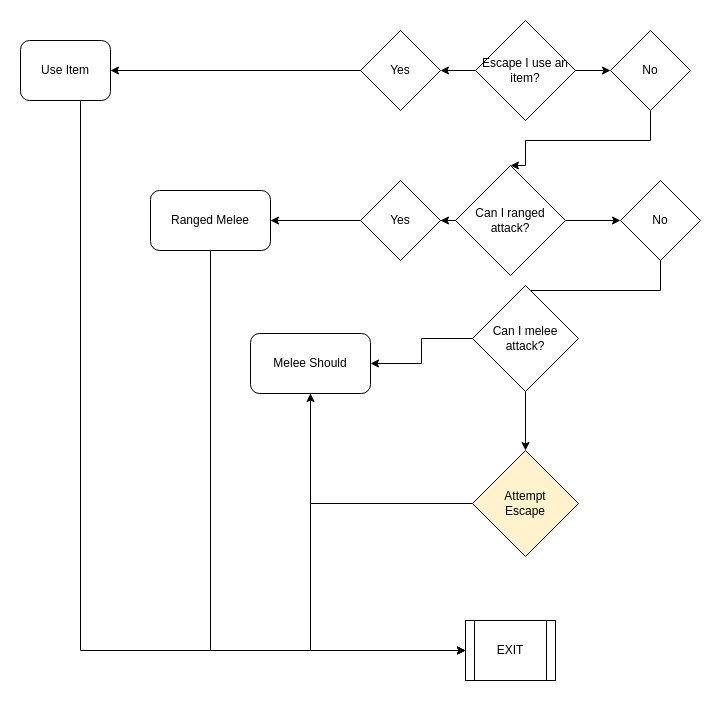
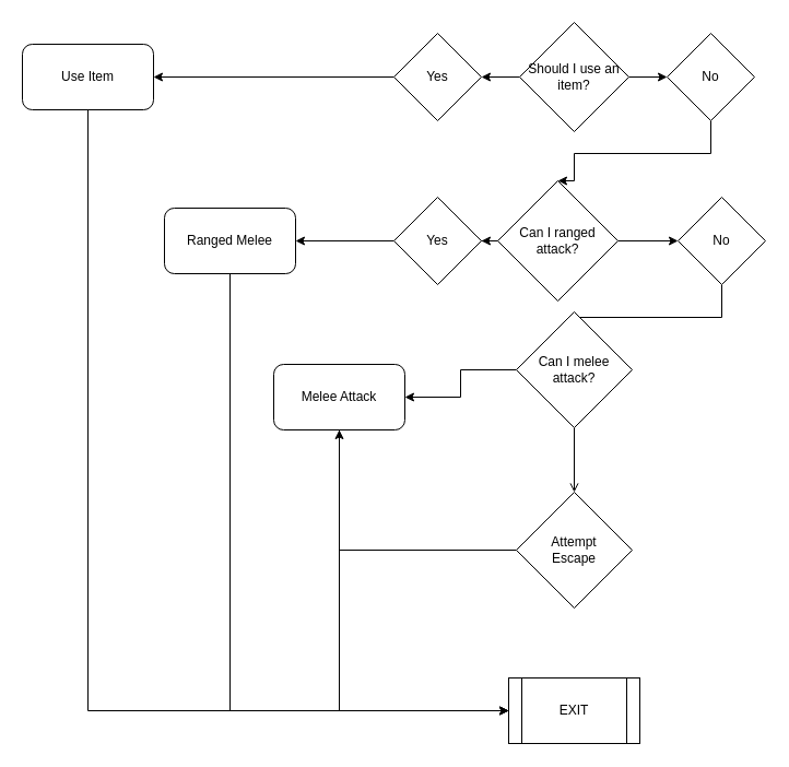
- <mxCell id="18" value="Use Item" style="rounded=1;whiteSpace=wrap;html=1;" vertex="1" parent="1"><mxGeometry x="20" y="40" width="90" height="60" as="geometry" /></mxCell>
+ <mxCell id="18" value="Use Item" style="rounded=1;whiteSpace=wrap;html=1;" vertex="1" parent="1"><mxGeometry x="20" y="40" width="120" height="60" as="geometry" /></mxCell>
- <mxCell id="4" value="Escape I use an item?" style="rhombus;whiteSpace=wrap;html=1;" vertex="1" parent="1"><mxGeometry x="475" y="20" width="100" height="100" as="geometry" /></mxCell>
+ <mxCell id="4" value="Should I use an item?" style="rhombus;whiteSpace=wrap;html=1;" vertex="1" parent="1"><mxGeometry x="475" y="20" width="100" height="100" as="geometry" /></mxCell>
- <mxCell id="22" value="Melee Should" style="rounded=1;whiteSpace=wrap;html=1;" vertex="1" parent="1"><mxGeometry x="250" y="333" width="120" height="60" as="geometry" /></mxCell>
+ <mxCell id="22" value="Melee Attack" style="rounded=1;whiteSpace=wrap;html=1;" vertex="1" parent="1"><mxGeometry x="250" y="333" width="120" height="60" as="geometry" /></mxCell>
- <mxCell id="24" value="" style="edgeStyle=orthogonalEdgeStyle;rounded=0;orthogonalLoop=1;jettySize=auto;html=1;" edge="1" parent="1" source="25" target="27"><mxGeometry relative="1" as="geometry" /></mxCell>
+ <mxCell id="24" value="" style="edgeStyle=orthogonalEdgeStyle;rounded=0;orthogonalLoop=1;jettySize=auto;html=1;endArrow=open;" edge="1" parent="1" source="25" target="27"><mxGeometry relative="1" as="geometry" /></mxCell>
- <mxCell id="27" value="Attempt &lt;br&gt;Escape" style="rhombus;whiteSpace=wrap;html=1;fillColor=#fff2cc;" vertex="1" parent="1"><mxGeometry x="472" y="450" width="106" height="106" as="geometry" /></mxCell>
+ <mxCell id="27" value="Attempt &lt;br&gt;Escape" style="rhombus;whiteSpace=wrap;html=1;" vertex="1" parent="1"><mxGeometry x="472" y="450" width="106" height="106" as="geometry" /></mxCell>
- <mxCell id="12" value="EXIT" style="shape=process;whiteSpace=wrap;html=1;backgroundOutline=1;" vertex="1" parent="1"><mxGeometry x="465" y="620" width="90" height="60" as="geometry" /></mxCell>
+ <mxCell id="12" value="EXIT" style="shape=process;whiteSpace=wrap;html=1;backgroundOutline=1;" vertex="1" parent="1"><mxGeometry x="465" y="620" width="120" height="60" as="geometry" /></mxCell>
